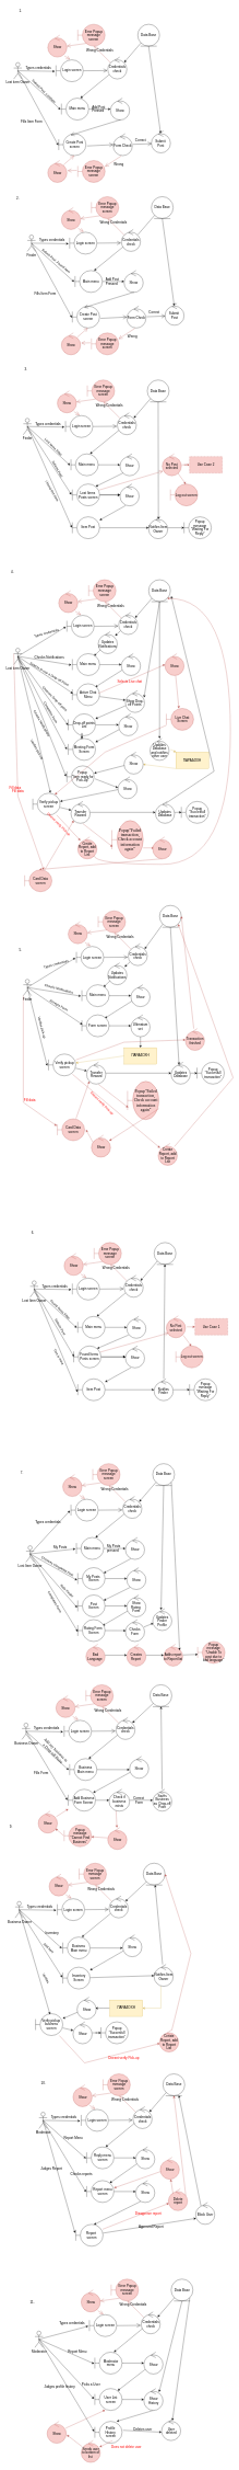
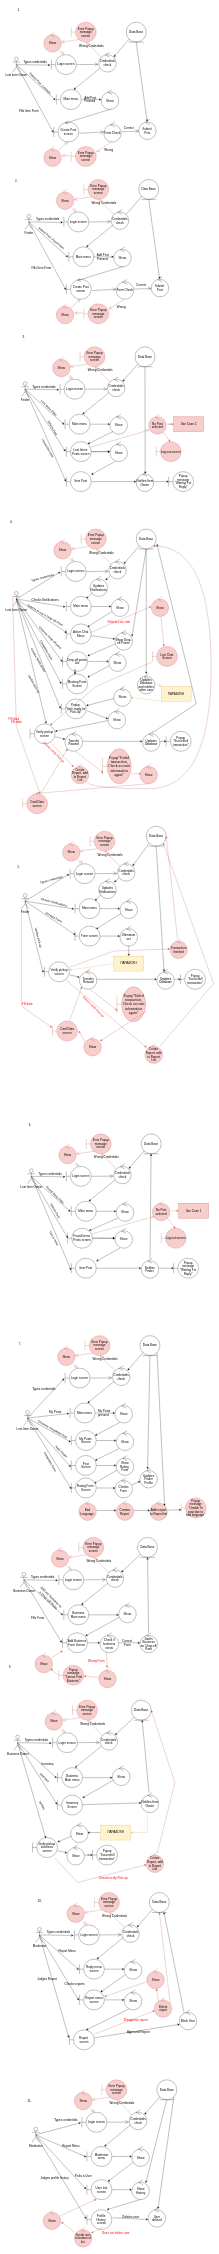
- <mxCell id="291" value="Use Case 2" style="whiteSpace=wrap;html=1;fillColor=#f8cecc;strokeColor=#b85450;dashed=1;" parent="1" vertex="1"><mxGeometry x="695" y="1662" width="120" height="60" as="geometry" /></mxCell>
+ <mxCell id="291" value="Use Case 2" style="whiteSpace=wrap;html=1;fillColor=#f8cecc;strokeColor=#b85450;" parent="1" vertex="1"><mxGeometry x="695" y="1662" width="120" height="60" as="geometry" /></mxCell>
- <mxCell id="471" value="Use Case 1" style="whiteSpace=wrap;html=1;fillColor=#f8cecc;strokeColor=#b85450;dashed=1;" parent="1" vertex="1"><mxGeometry x="715" y="4812" width="120" height="60" as="geometry" /></mxCell>
+ <mxCell id="471" value="Use Case 1" style="whiteSpace=wrap;html=1;fillColor=#f8cecc;strokeColor=#b85450;" parent="1" vertex="1"><mxGeometry x="715" y="4812" width="120" height="60" as="geometry" /></mxCell>
+ <mxCell id="207" value="&lt;font style=&quot;color: rgb(255, 0, 0);&quot;&gt;Wrong Form&lt;/font&gt;" style="text;html=1;align=center;verticalAlign=middle;resizable=0;points=[];autosize=1;strokeColor=none;fillColor=none;" parent="1" vertex="1"><mxGeometry x="340" y="6632" width="90" height="30" as="geometry" /></mxCell>
